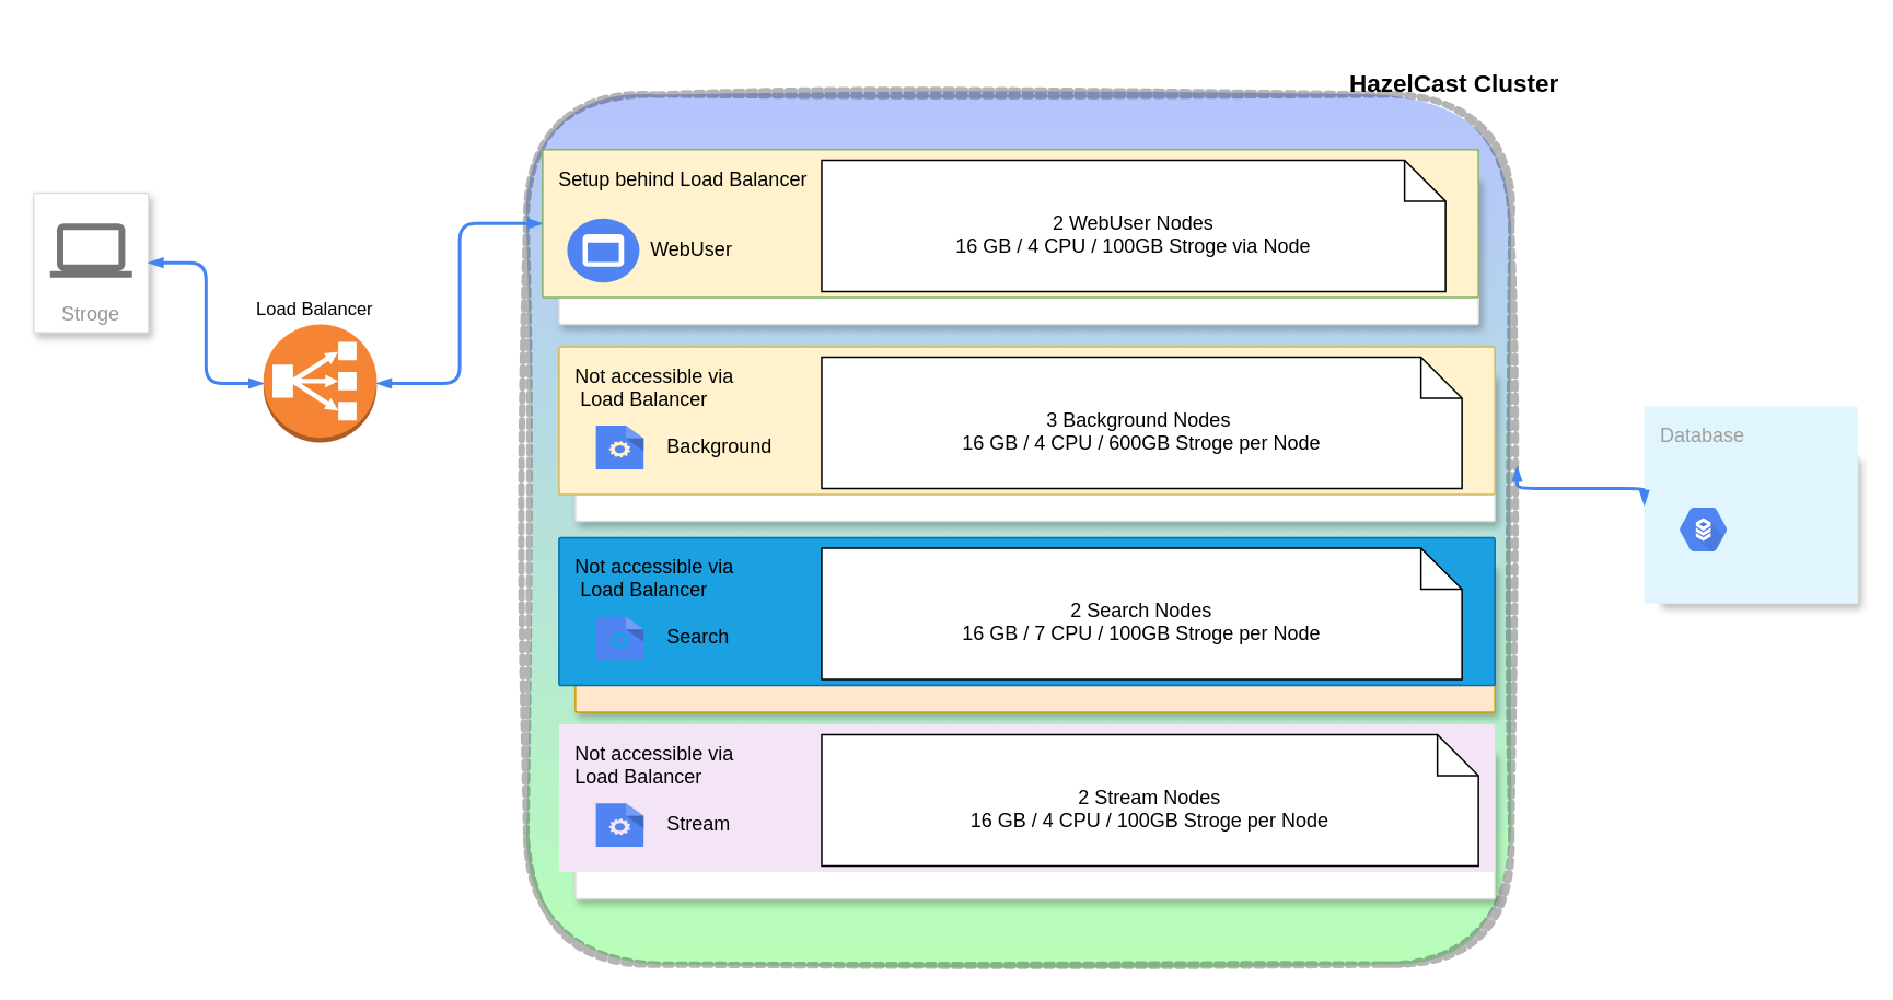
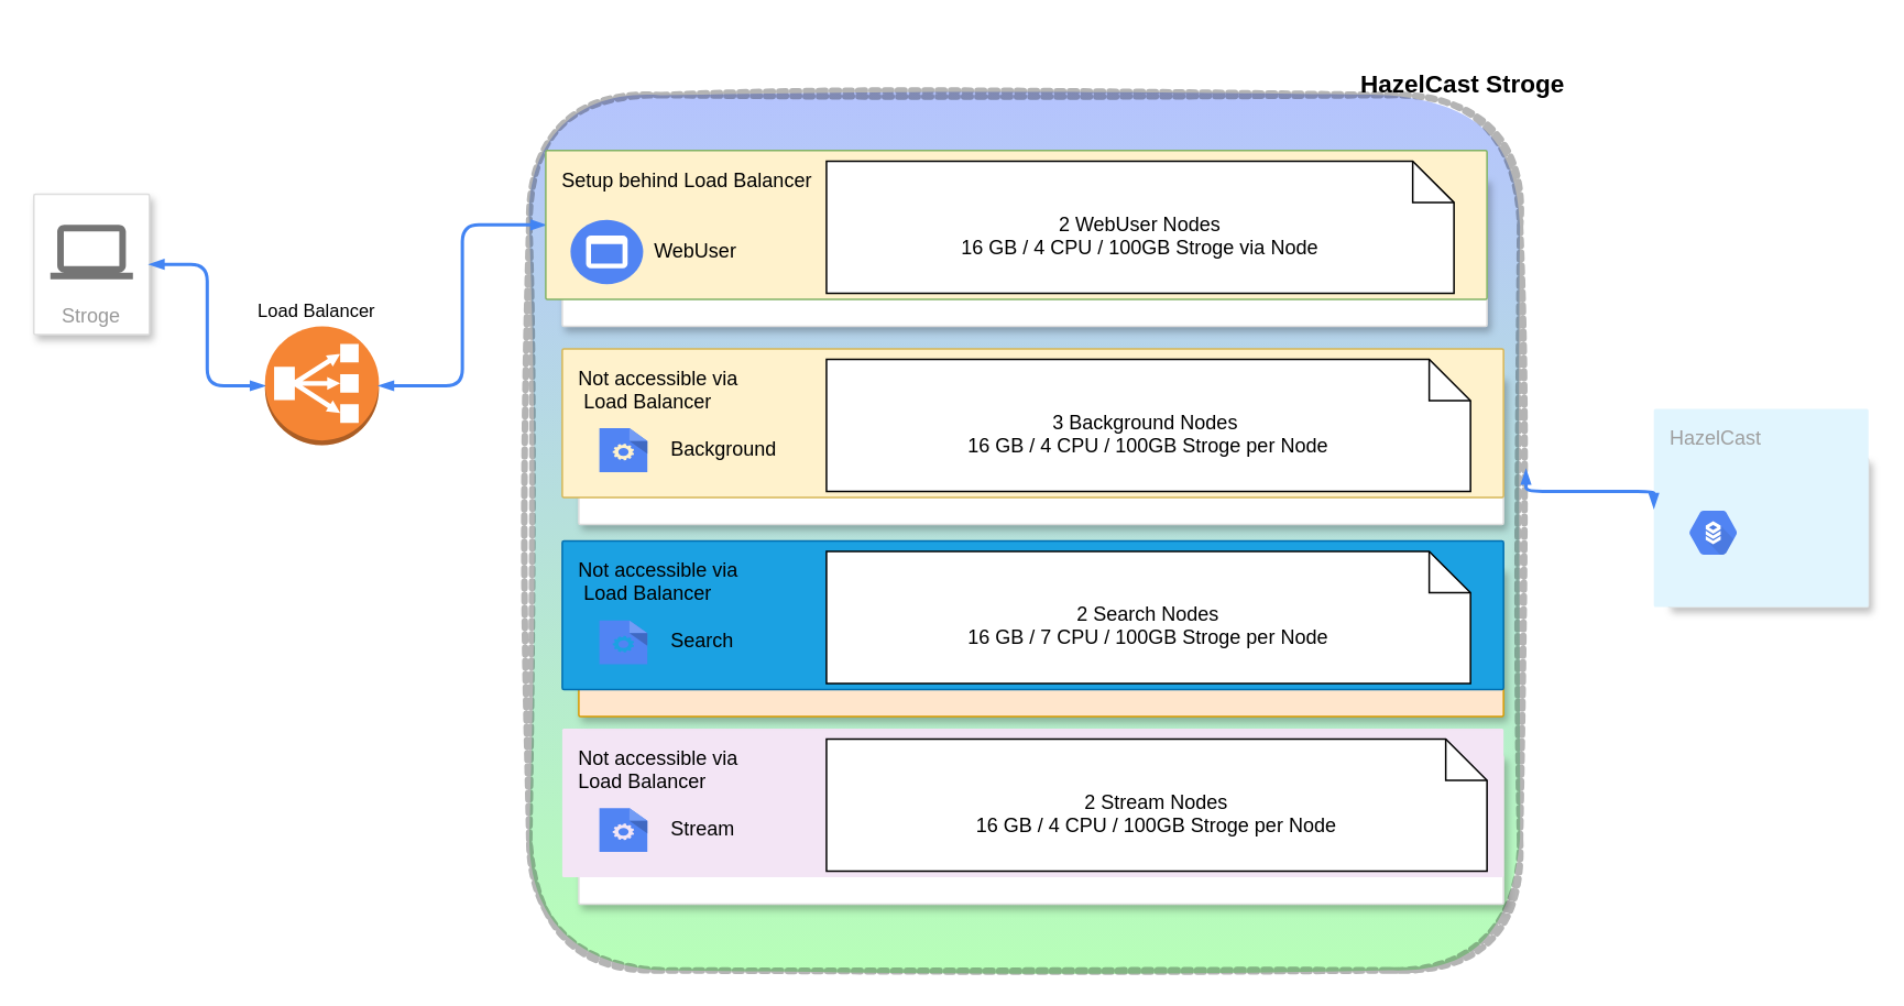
- <mxCell id="17" value="&lt;h3&gt;&lt;font style=&quot;font-size: 15px;&quot;&gt;HazelCast Cluster&lt;/font&gt;&lt;/h3&gt;" style="text;html=1;align=center;verticalAlign=middle;resizable=0;points=[];autosize=1;strokeColor=none;fillColor=none;" vertex="1" parent="1"><mxGeometry x="810" y="20" width="150" height="60" as="geometry" /></mxCell>
+ <mxCell id="17" value="&lt;h3&gt;&lt;font style=&quot;font-size: 15px;&quot;&gt;HazelCast Stroge&lt;/font&gt;&lt;/h3&gt;" style="text;html=1;align=center;verticalAlign=middle;resizable=0;points=[];autosize=1;strokeColor=none;fillColor=none;" vertex="1" parent="1"><mxGeometry x="810" y="20" width="150" height="60" as="geometry" /></mxCell>
- <mxCell id="25" value="3 Background Nodes&amp;nbsp;&lt;br&gt;16 GB / 4 CPU / 600GB Stroge per Node" style="shape=note2;boundedLbl=1;whiteSpace=wrap;html=1;size=25;verticalAlign=top;align=center;rounded=1;" vertex="1" parent="22"><mxGeometry x="150" y="-10" width="390" height="80" as="geometry" /></mxCell>
+ <mxCell id="25" value="3 Background Nodes&amp;nbsp;&lt;br&gt;16 GB / 4 CPU / 100GB Stroge per Node" style="shape=note2;boundedLbl=1;whiteSpace=wrap;html=1;size=25;verticalAlign=top;align=center;rounded=1;" vertex="1" parent="22"><mxGeometry x="150" y="-10" width="390" height="80" as="geometry" /></mxCell>
- <mxCell id="6" value="Database" style="rounded=1;absoluteArcSize=1;arcSize=2;html=1;strokeColor=none;gradientColor=none;shadow=0;dashed=0;strokeColor=none;fontSize=12;fontColor=#9E9E9E;align=left;verticalAlign=top;spacing=10;spacingTop=-4;fillColor=#E1F5FE;" parent="5" vertex="1"><mxGeometry x="-9" y="-30" width="130" height="120" as="geometry" /></mxCell>
+ <mxCell id="6" value="HazelCast" style="rounded=1;absoluteArcSize=1;arcSize=2;html=1;strokeColor=none;gradientColor=none;shadow=0;dashed=0;strokeColor=none;fontSize=12;fontColor=#9E9E9E;align=left;verticalAlign=top;spacing=10;spacingTop=-4;fillColor=#E1F5FE;" parent="5" vertex="1"><mxGeometry x="-9" y="-30" width="130" height="120" as="geometry" /></mxCell>
